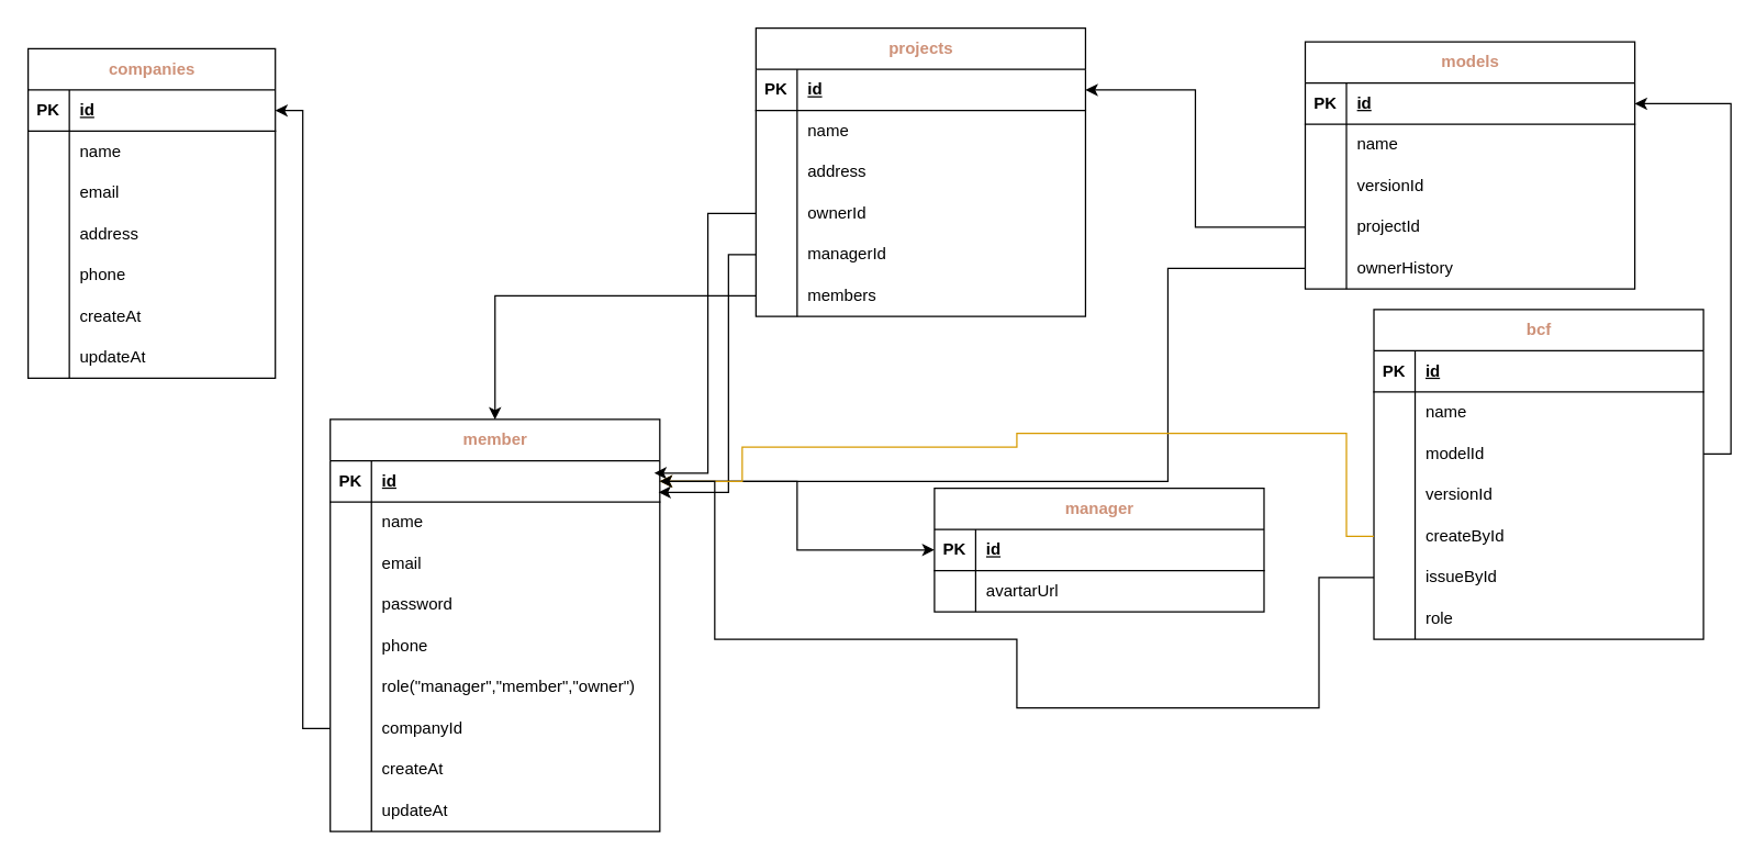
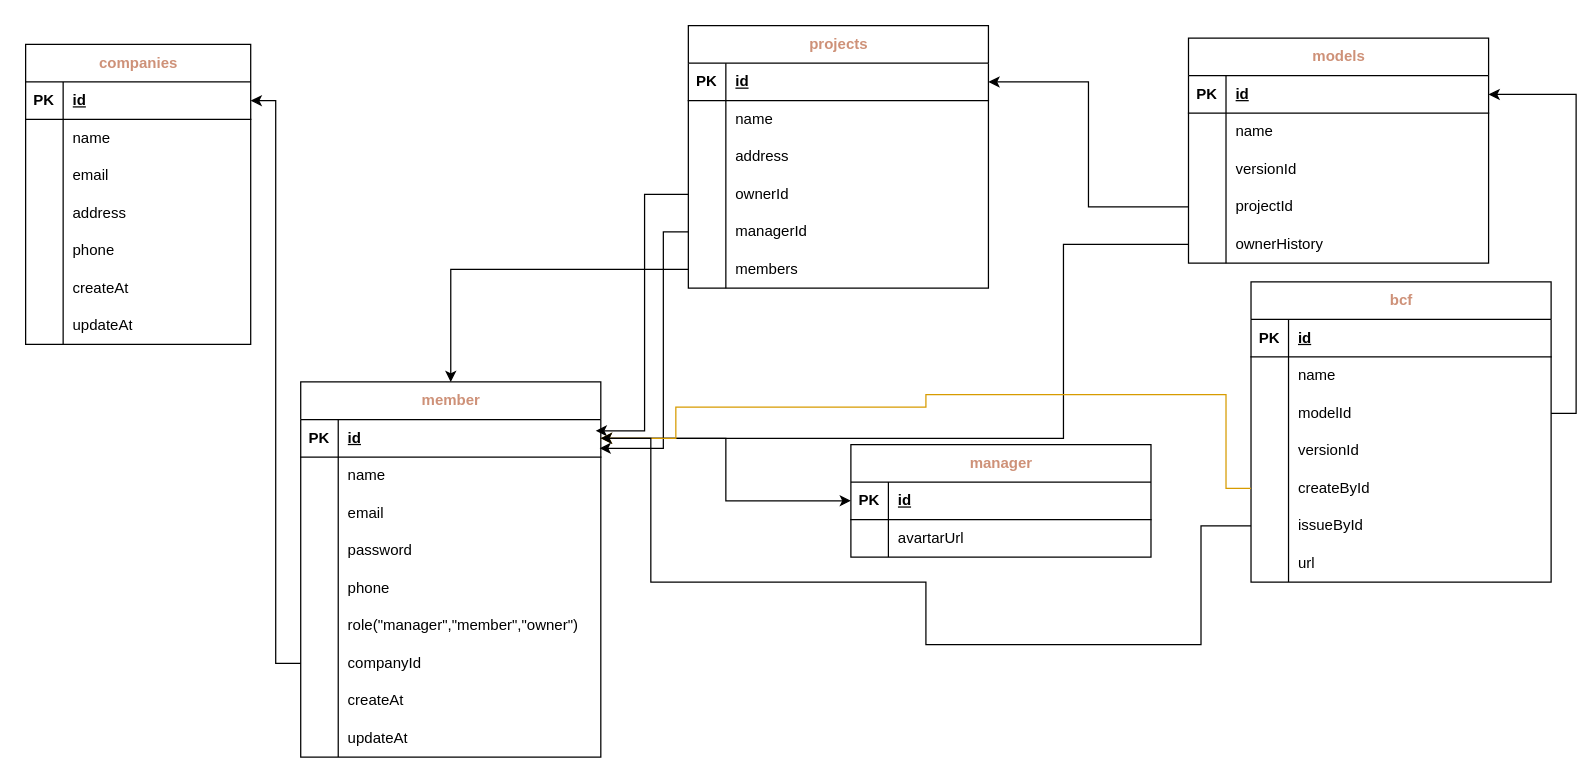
- <mxCell id="115" value="role" style="shape=partialRectangle;connectable=0;fillColor=none;top=0;left=0;bottom=0;right=0;align=left;spacingLeft=6;overflow=hidden;whiteSpace=wrap;html=1;" vertex="1" parent="113"><mxGeometry x="30" width="210" height="30" as="geometry"><mxRectangle width="210" height="30" as="alternateBounds" /></mxGeometry></mxCell>
+ <mxCell id="115" value="url" style="shape=partialRectangle;connectable=0;fillColor=none;top=0;left=0;bottom=0;right=0;align=left;spacingLeft=6;overflow=hidden;whiteSpace=wrap;html=1;" vertex="1" parent="113"><mxGeometry x="30" width="210" height="30" as="geometry"><mxRectangle width="210" height="30" as="alternateBounds" /></mxGeometry></mxCell>
